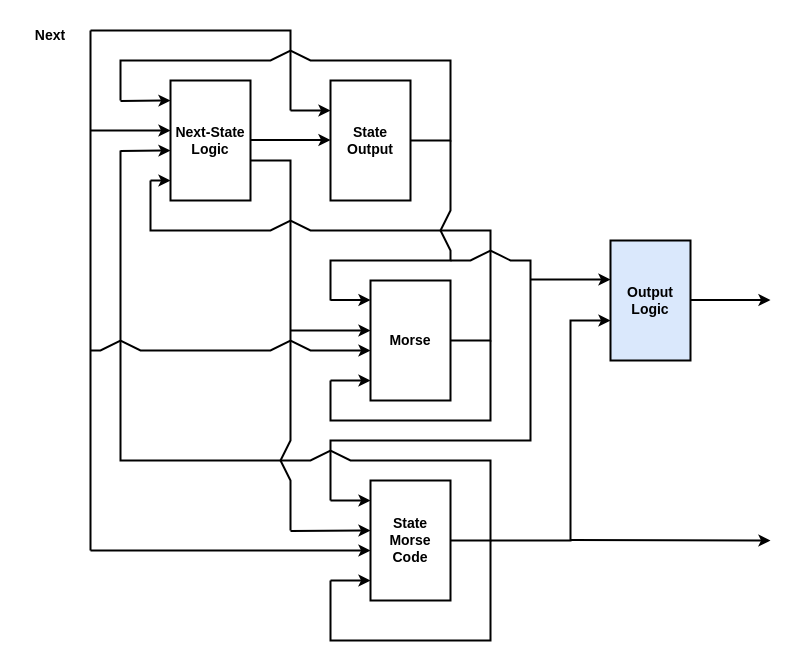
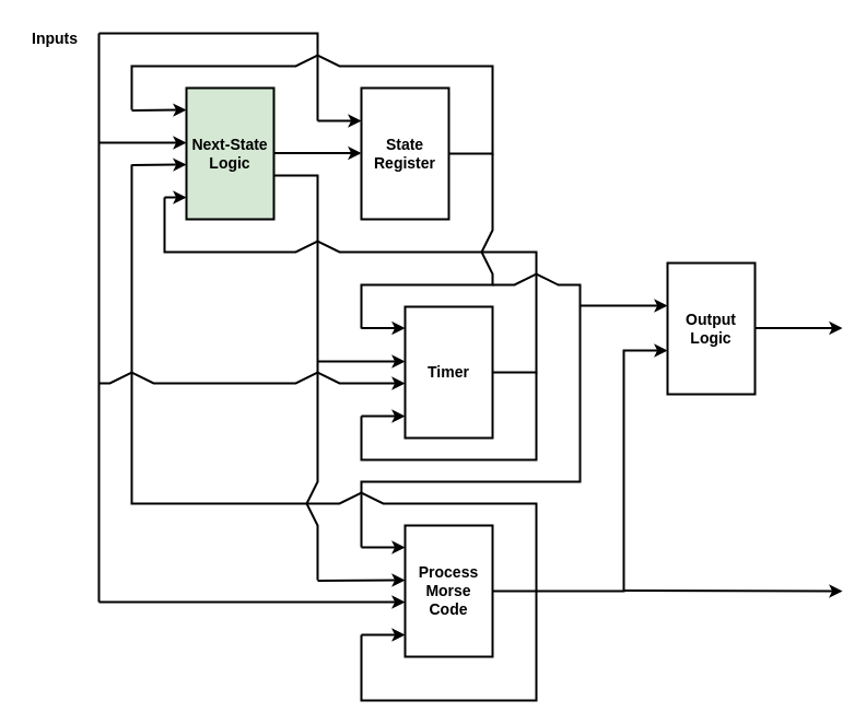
- <mxCell id="9" value="Next" style="text;html=1;align=center;verticalAlign=middle;whiteSpace=wrap;rounded=0;fontSize=14;fontStyle=1" vertex="1" parent="1"><mxGeometry x="20" y="20" width="60" height="30" as="geometry" /></mxCell>
+ <mxCell id="9" value="Inputs" style="text;html=1;align=center;verticalAlign=middle;whiteSpace=wrap;rounded=0;fontSize=14;fontStyle=1" vertex="1" parent="1"><mxGeometry x="20" y="20" width="60" height="30" as="geometry" /></mxCell>
- <mxCell id="2" value="Next-State Logic" style="rounded=0;whiteSpace=wrap;html=1;strokeWidth=2;fontSize=14;fontStyle=1" vertex="1" parent="1"><mxGeometry x="170" y="80" width="80" height="120" as="geometry" /></mxCell>
+ <mxCell id="2" value="Next-State Logic" style="rounded=0;whiteSpace=wrap;html=1;strokeWidth=2;fontSize=14;fontStyle=1;fillColor=#d5e8d4;" vertex="1" parent="1"><mxGeometry x="170" y="80" width="80" height="120" as="geometry" /></mxCell>
- <mxCell id="3" value="State Output" style="rounded=0;whiteSpace=wrap;html=1;strokeWidth=2;fontSize=14;fontStyle=1" vertex="1" parent="1"><mxGeometry x="330" y="80" width="80" height="120" as="geometry" /></mxCell>
+ <mxCell id="3" value="State Register" style="rounded=0;whiteSpace=wrap;html=1;strokeWidth=2;fontSize=14;fontStyle=1" vertex="1" parent="1"><mxGeometry x="330" y="80" width="80" height="120" as="geometry" /></mxCell>
- <mxCell id="22" value="Output Logic" style="rounded=0;whiteSpace=wrap;html=1;strokeWidth=2;fontSize=14;fontStyle=1;fillColor=#dae8fc;" vertex="1" parent="1"><mxGeometry x="610" y="240" width="80" height="120" as="geometry" /></mxCell>
+ <mxCell id="22" value="Output Logic" style="rounded=0;whiteSpace=wrap;html=1;strokeWidth=2;fontSize=14;fontStyle=1" vertex="1" parent="1"><mxGeometry x="610" y="240" width="80" height="120" as="geometry" /></mxCell>
- <mxCell id="11" value="Morse" style="rounded=0;whiteSpace=wrap;html=1;strokeWidth=2;fontSize=14;fontStyle=1" vertex="1" parent="1"><mxGeometry x="370" y="280" width="80" height="120" as="geometry" /></mxCell>
+ <mxCell id="11" value="Timer" style="rounded=0;whiteSpace=wrap;html=1;strokeWidth=2;fontSize=14;fontStyle=1" vertex="1" parent="1"><mxGeometry x="370" y="280" width="80" height="120" as="geometry" /></mxCell>
- <mxCell id="24" value="State Morse Code" style="rounded=0;whiteSpace=wrap;html=1;strokeWidth=2;fontSize=14;fontStyle=1" vertex="1" parent="1"><mxGeometry x="370" y="480" width="80" height="120" as="geometry" /></mxCell>
+ <mxCell id="24" value="Process Morse Code" style="rounded=0;whiteSpace=wrap;html=1;strokeWidth=2;fontSize=14;fontStyle=1" vertex="1" parent="1"><mxGeometry x="370" y="480" width="80" height="120" as="geometry" /></mxCell>
